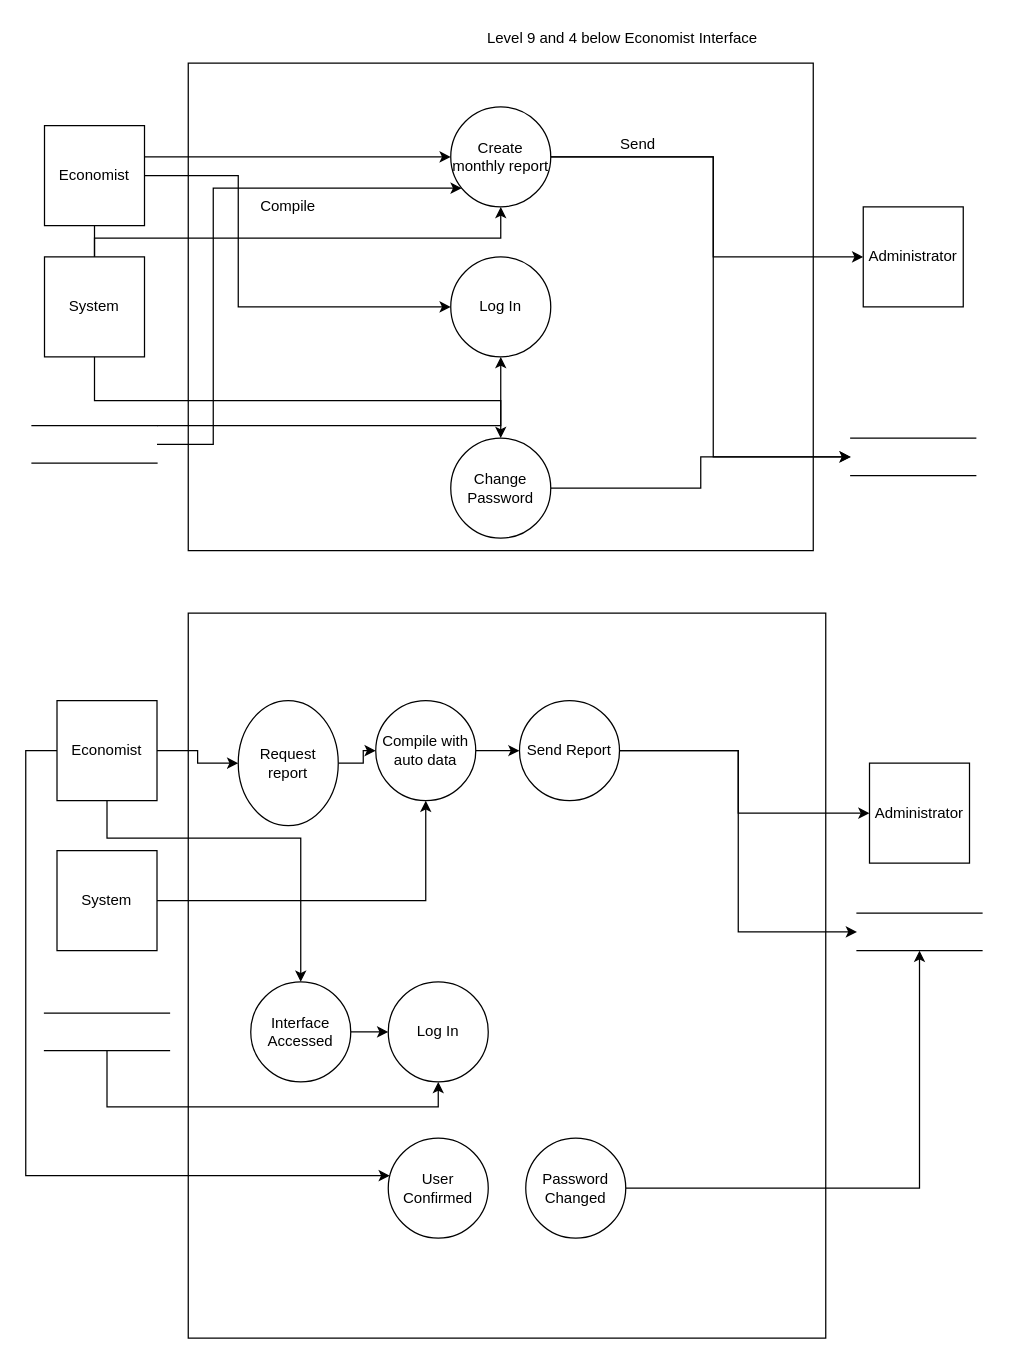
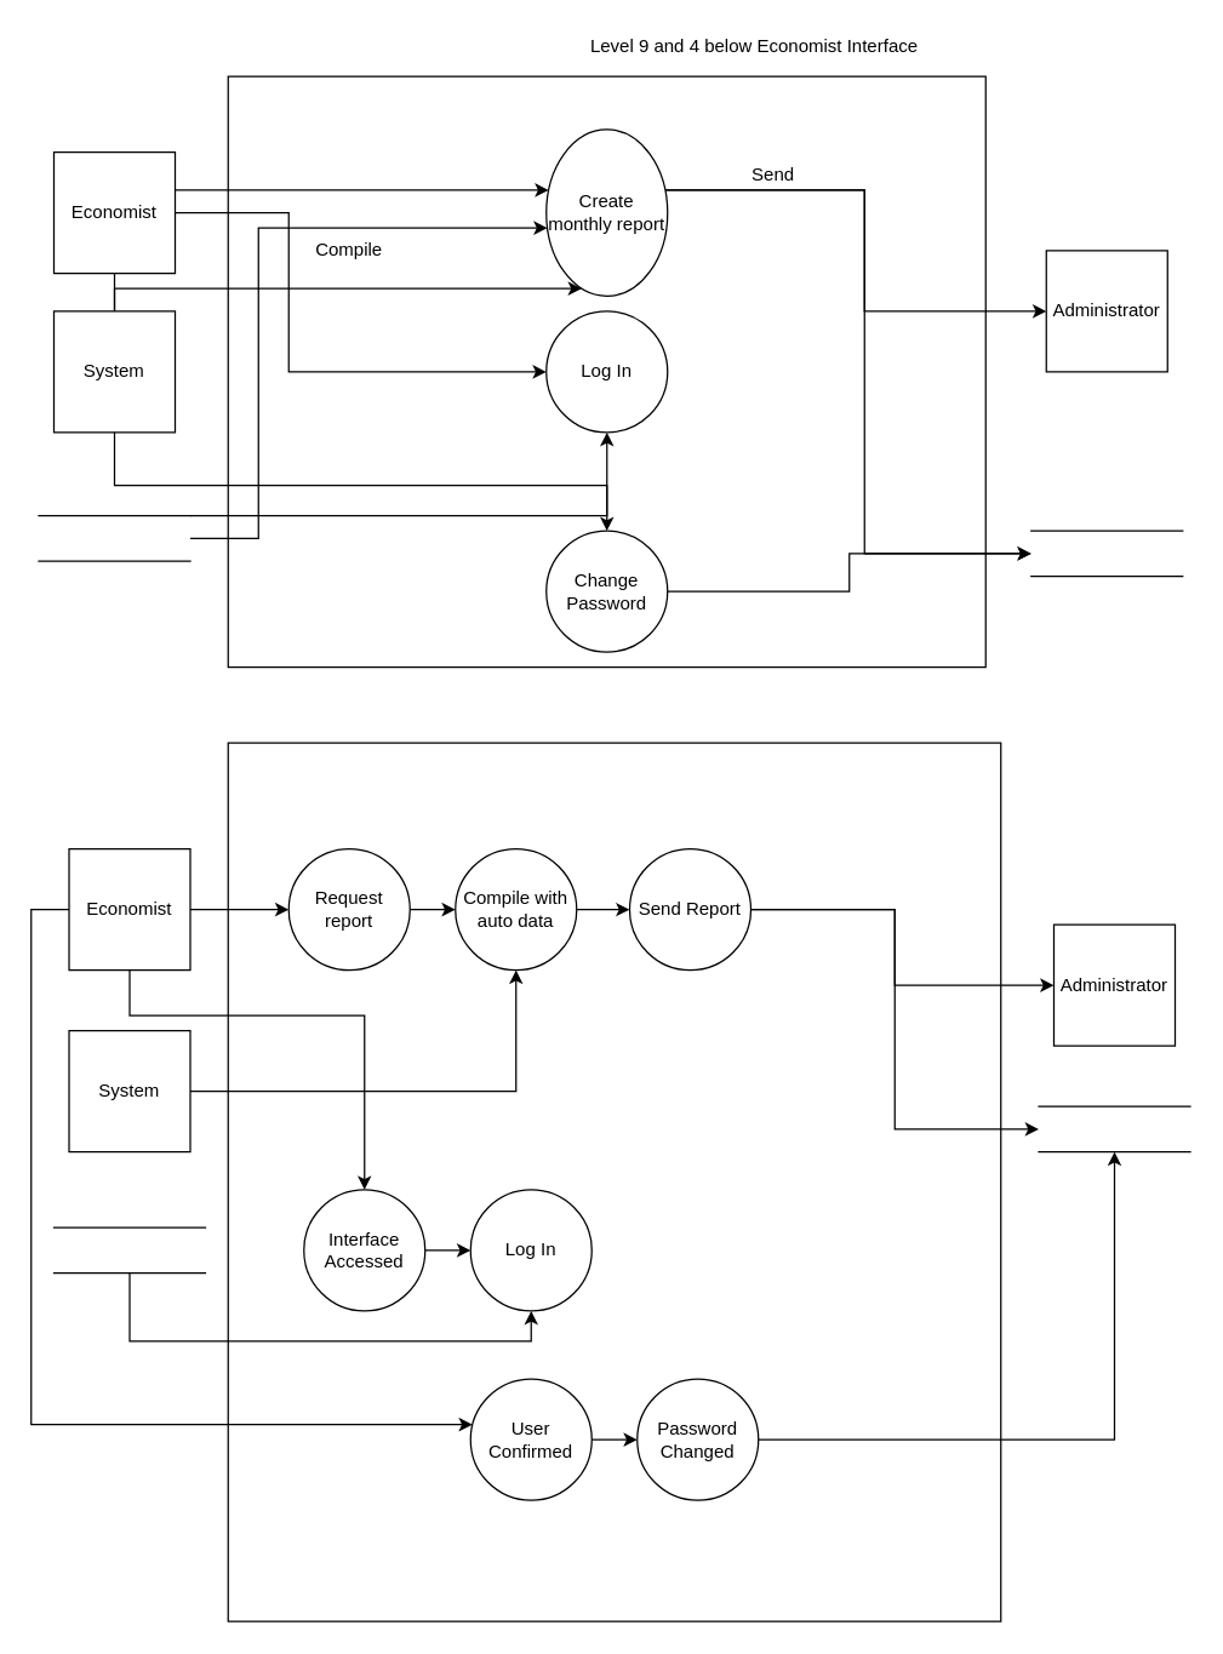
- <mxCell id="10" value="Create monthly report" style="ellipse;whiteSpace=wrap;html=1;aspect=fixed;" vertex="1" parent="1"><mxGeometry x="360" y="85" width="80" height="80" as="geometry" /></mxCell>
+ <mxCell id="10" value="Create monthly report" style="ellipse;whiteSpace=wrap;html=1;aspect=fixed;" vertex="1" parent="1"><mxGeometry x="360" y="85" width="80" height="110" as="geometry" /></mxCell>
- <mxCell id="34" value="Request report" style="ellipse;whiteSpace=wrap;html=1;aspect=fixed;" vertex="1" parent="1"><mxGeometry x="190" y="560" width="80" height="100" as="geometry" /></mxCell>
+ <mxCell id="34" value="Request report" style="ellipse;whiteSpace=wrap;html=1;aspect=fixed;" vertex="1" parent="1"><mxGeometry x="190" y="560" width="80" height="80" as="geometry" /></mxCell>
+ <mxCell id="43" value="" style="edgeStyle=orthogonalEdgeStyle;rounded=0;orthogonalLoop=1;jettySize=auto;html=1;" edge="1" parent="1" source="44" target="46"><mxGeometry relative="1" as="geometry" /></mxCell>
